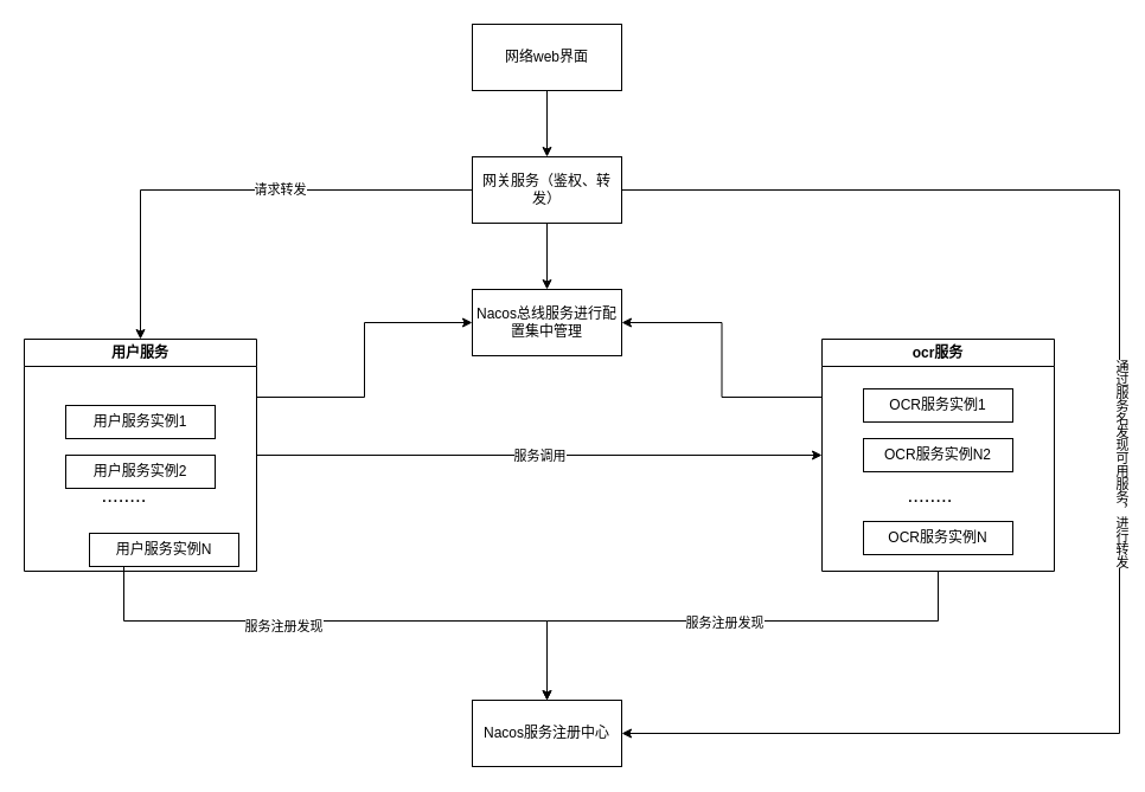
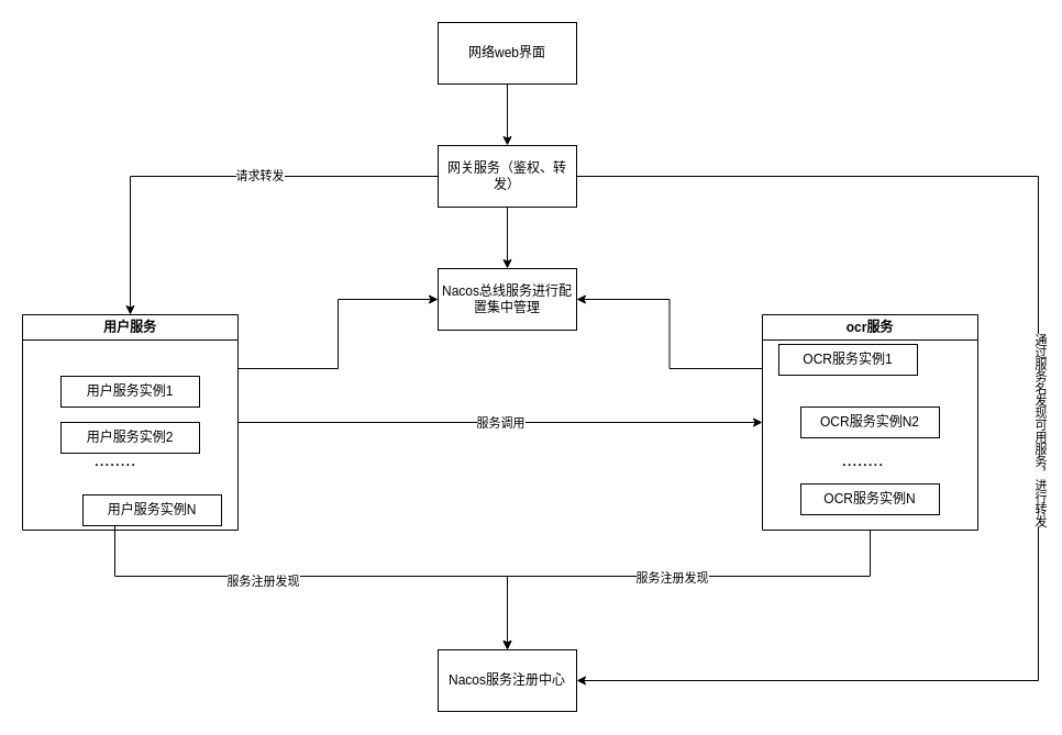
- <mxCell id="23" value="OCR服务实例1" style="rounded=0;whiteSpace=wrap;html=1;align=center;horizontal=1;" parent="22" vertex="1"><mxGeometry x="35" y="42" width="126" height="28" as="geometry" /></mxCell>
+ <mxCell id="23" value="OCR服务实例1" style="rounded=0;whiteSpace=wrap;html=1;align=center;horizontal=1;" parent="22" vertex="1"><mxGeometry x="15" y="27" width="126" height="28" as="geometry" /></mxCell>
